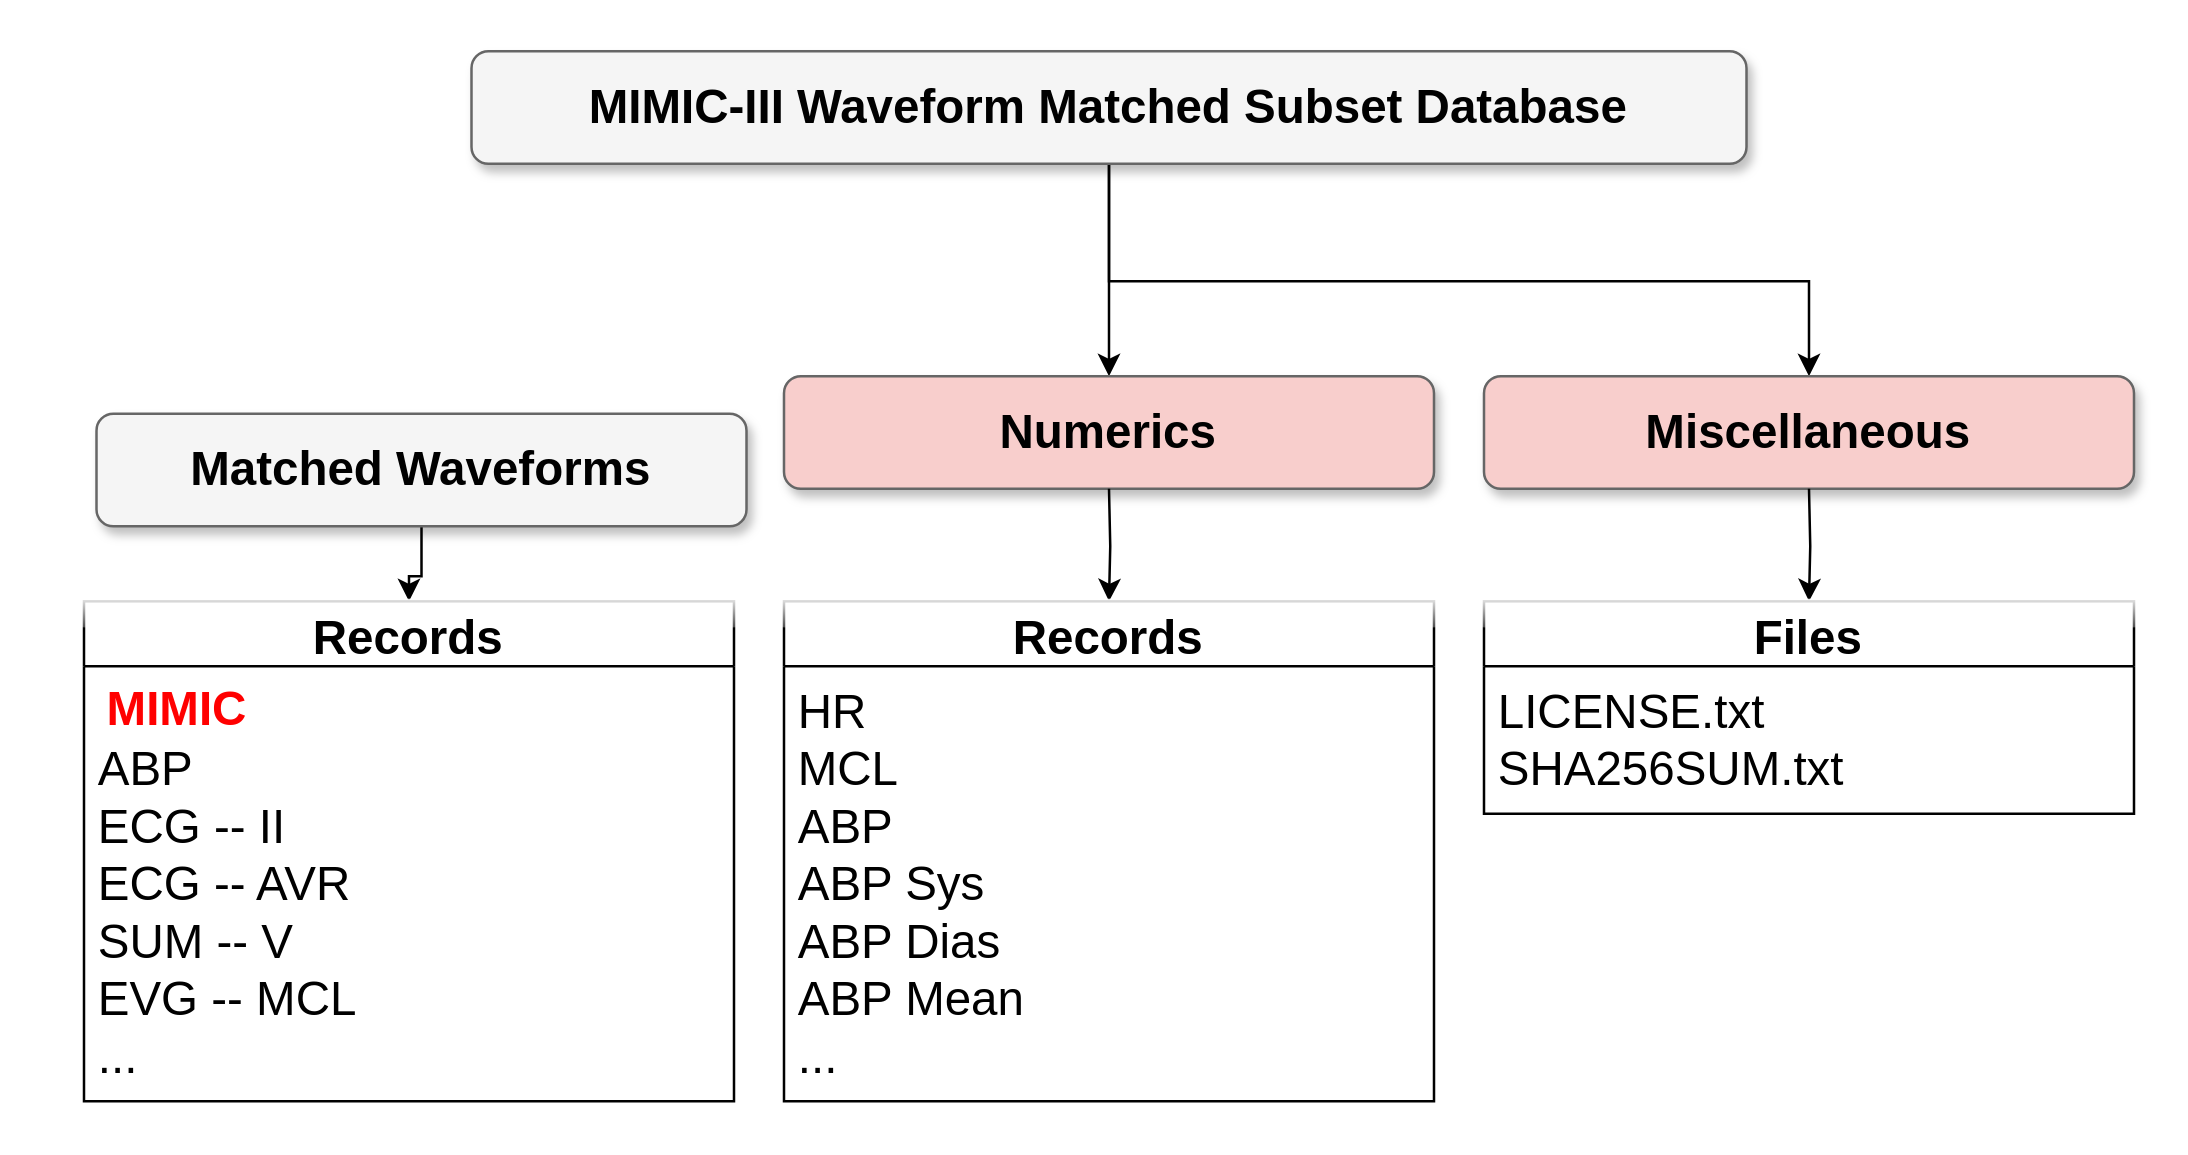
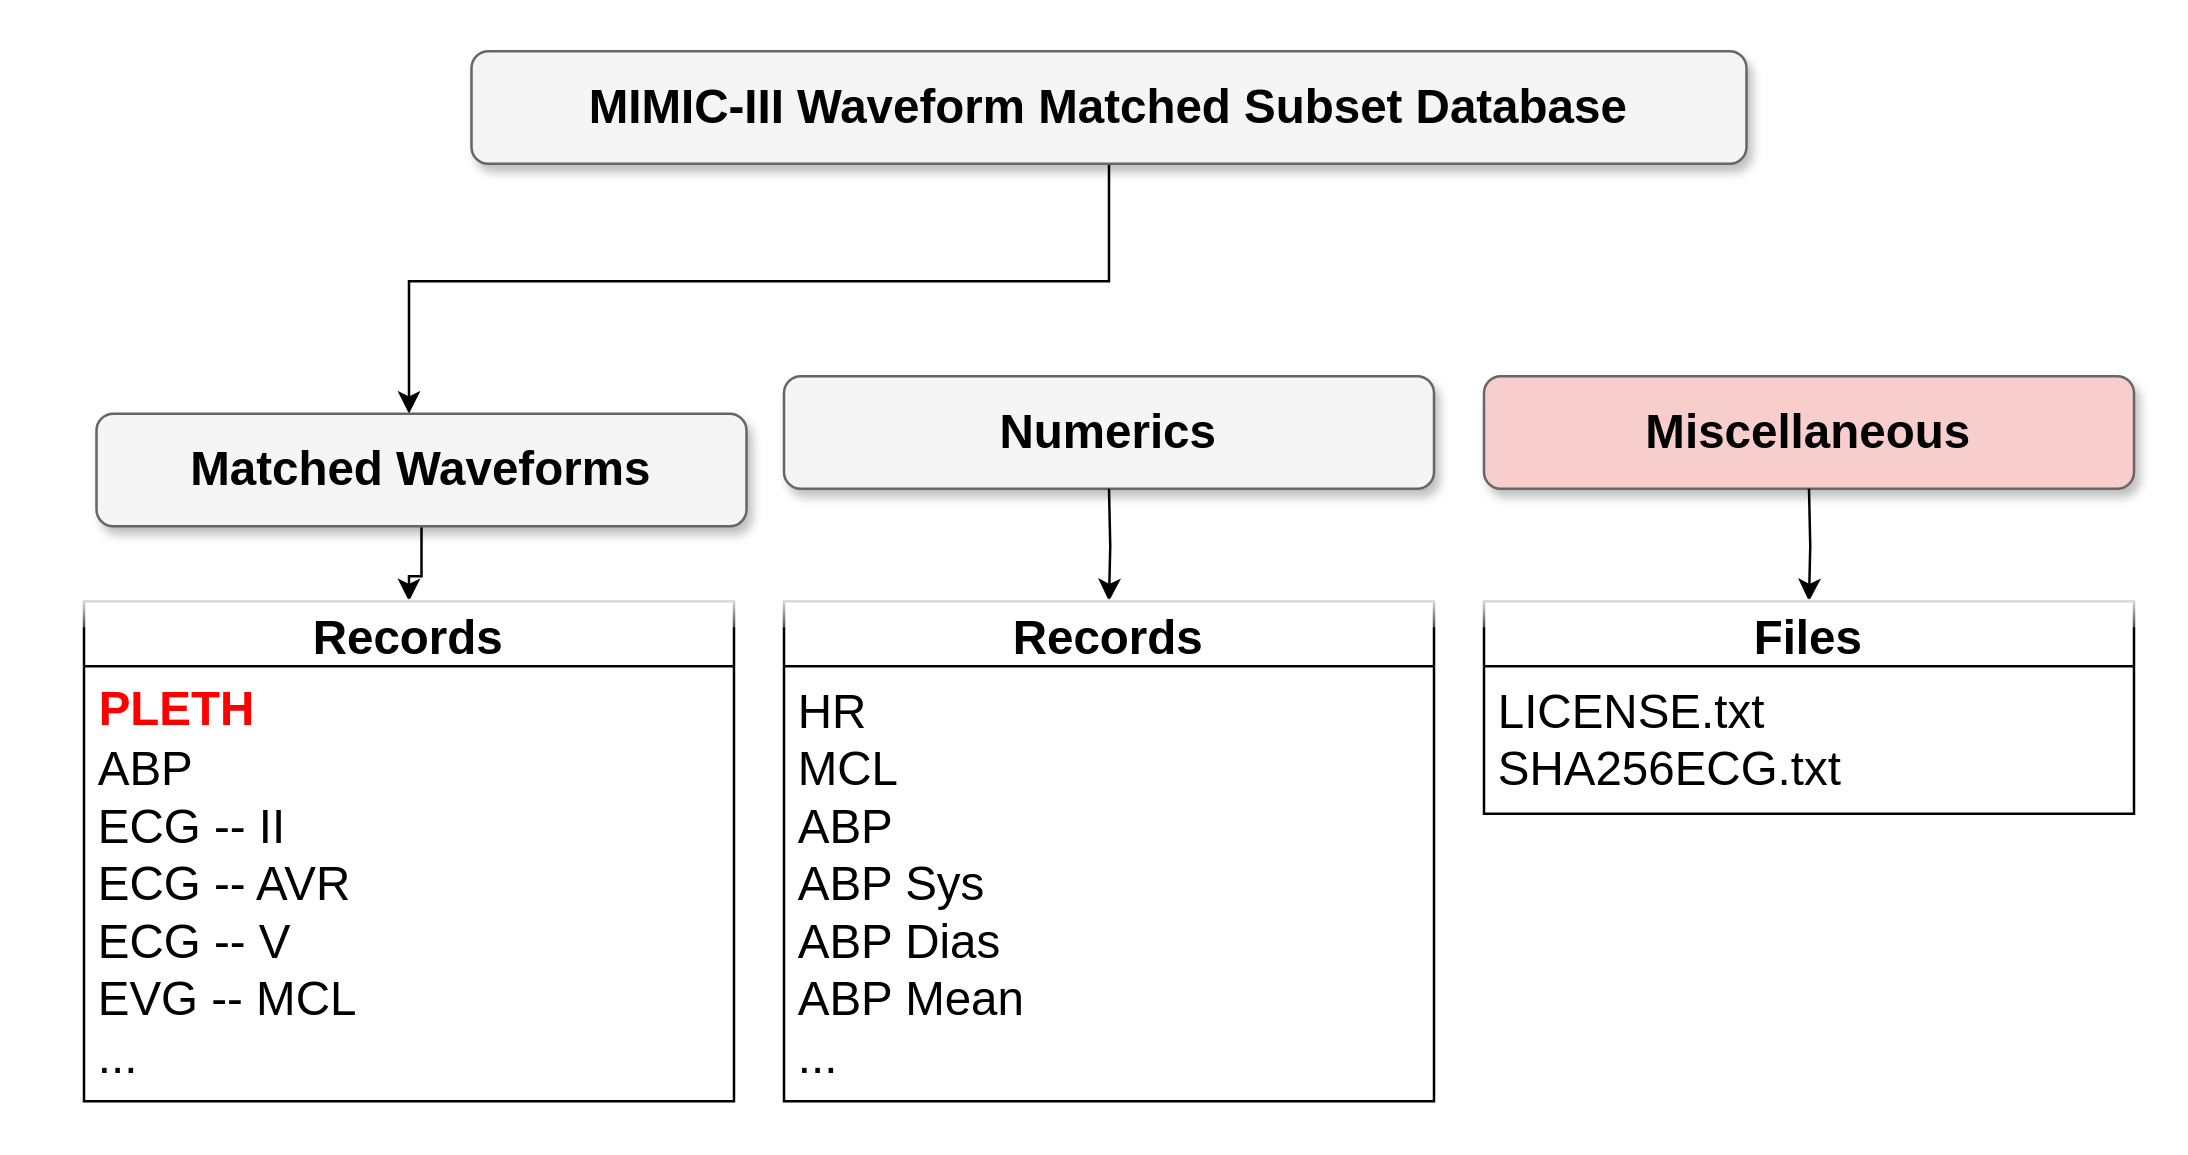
+ <mxCell id="3" style="edgeStyle=orthogonalEdgeStyle;rounded=0;orthogonalLoop=1;jettySize=auto;html=1;" parent="1" source="5" target="7" edge="1"><mxGeometry relative="1" as="geometry"><Array as="points"><mxPoint x="443" y="112" /><mxPoint x="163" y="112" /></Array></mxGeometry></mxCell>
- <mxCell id="4" style="edgeStyle=orthogonalEdgeStyle;rounded=0;orthogonalLoop=1;jettySize=auto;html=1;entryX=0.5;entryY=0;entryDx=0;entryDy=0;" parent="1" source="5" target="9" edge="1"><mxGeometry relative="1" as="geometry"><Array as="points"><mxPoint x="443" y="112" /><mxPoint x="723" y="112" /></Array></mxGeometry></mxCell>
- <mxCell id="2" style="edgeStyle=orthogonalEdgeStyle;rounded=0;orthogonalLoop=1;jettySize=auto;html=1;" parent="1" source="5" target="8" edge="1"><mxGeometry relative="1" as="geometry" /></mxCell>
- <mxCell id="8" value="&lt;font style=&quot;&quot;&gt;&lt;span style=&quot;font-size: 19px;&quot;&gt;&lt;b&gt;Numerics&lt;/b&gt;&lt;/span&gt;&lt;/font&gt;" style="whiteSpace=wrap;html=1;rounded=1;shadow=1;strokeWidth=1;fontSize=16;align=center;fillColor=#f8cecc;strokeColor=#666666;" parent="1" vertex="1"><mxGeometry x="313" y="150" width="260" height="45" as="geometry" /></mxCell>
+ <mxCell id="8" value="&lt;font style=&quot;&quot;&gt;&lt;span style=&quot;font-size: 19px;&quot;&gt;&lt;b&gt;Numerics&lt;/b&gt;&lt;/span&gt;&lt;/font&gt;" style="whiteSpace=wrap;html=1;rounded=1;shadow=1;strokeWidth=1;fontSize=16;align=center;fillColor=#f5f5f5;strokeColor=#666666;" parent="1" vertex="1"><mxGeometry x="313" y="150" width="260" height="45" as="geometry" /></mxCell>
- <mxCell id="18" value="&lt;font color=&quot;#ff0000&quot; style=&quot;font-size: 19px;&quot; face=&quot;Helvetica&quot;&gt;MIMIC&lt;/font&gt;" style="text;strokeColor=none;fillColor=none;html=1;fontSize=24;fontStyle=1;verticalAlign=middle;align=center;fontFamily=Courier New;" vertex="1" parent="1"><mxGeometry x="20" y="264" width="100" height="40" as="geometry" /></mxCell>
+ <mxCell id="18" value="&lt;font color=&quot;#ff0000&quot; style=&quot;font-size: 19px;&quot; face=&quot;Helvetica&quot;&gt;PLETH&lt;/font&gt;" style="text;strokeColor=none;fillColor=none;html=1;fontSize=24;fontStyle=1;verticalAlign=middle;align=center;fontFamily=Courier New;" vertex="1" parent="1"><mxGeometry x="20" y="264" width="100" height="40" as="geometry" /></mxCell>
- <mxCell id="17" value="LICENSE.txt&#10;SHA256SUM.txt" style="text;strokeColor=none;fillColor=none;spacingLeft=4;spacingRight=4;overflow=hidden;rotatable=0;points=[[0,0.5],[1,0.5]];portConstraint=eastwest;fontSize=19;glass=1;" parent="16" vertex="1"><mxGeometry y="26" width="260" height="59" as="geometry" /></mxCell>
+ <mxCell id="17" value="LICENSE.txt&#10;SHA256ECG.txt" style="text;strokeColor=none;fillColor=none;spacingLeft=4;spacingRight=4;overflow=hidden;rotatable=0;points=[[0,0.5],[1,0.5]];portConstraint=eastwest;fontSize=19;glass=1;" parent="16" vertex="1"><mxGeometry y="26" width="260" height="59" as="geometry" /></mxCell>
- <mxCell id="11" value="&#10;ABP&#10;ECG -- II&#10;ECG -- AVR&#10;SUM -- V&#10;EVG -- MCL&#10;..." style="text;strokeColor=none;fillColor=none;spacingLeft=4;spacingRight=4;overflow=hidden;rotatable=0;points=[[0,0.5],[1,0.5]];portConstraint=eastwest;fontSize=19;glass=1;" parent="10" vertex="1"><mxGeometry y="26" width="260" height="174" as="geometry" /></mxCell>
+ <mxCell id="11" value="&#10;ABP&#10;ECG -- II&#10;ECG -- AVR&#10;ECG -- V&#10;EVG -- MCL&#10;..." style="text;strokeColor=none;fillColor=none;spacingLeft=4;spacingRight=4;overflow=hidden;rotatable=0;points=[[0,0.5],[1,0.5]];portConstraint=eastwest;fontSize=19;glass=1;" parent="10" vertex="1"><mxGeometry y="26" width="260" height="174" as="geometry" /></mxCell>
